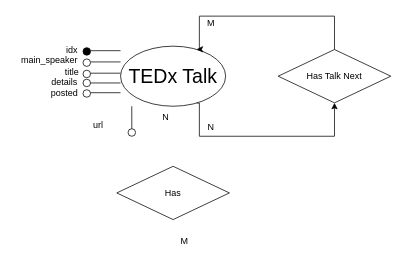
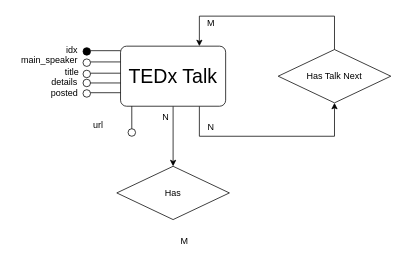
- <mxCell id="4" value="&lt;font style=&quot;font-size: 26px&quot;&gt;TEDx Talk&lt;/font&gt;" style="ellipse;arcSize=10;whiteSpace=wrap;html=1;align=center;" vertex="1" parent="1"><mxGeometry x="160" y="61" width="140" height="80" as="geometry" /></mxCell>
+ <mxCell id="4" value="&lt;font style=&quot;font-size: 26px&quot;&gt;TEDx Talk&lt;/font&gt;" style="rounded=1;arcSize=10;whiteSpace=wrap;html=1;align=center;" vertex="1" parent="1"><mxGeometry x="160" y="61" width="140" height="80" as="geometry" /></mxCell>
+ <mxCell id="3" style="edgeStyle=orthogonalEdgeStyle;rounded=0;orthogonalLoop=1;jettySize=auto;html=1;exitX=0.5;exitY=1;exitDx=0;exitDy=0;entryX=0.5;entryY=0;entryDx=0;entryDy=0;" edge="1" parent="1" source="4" target="27"><mxGeometry relative="1" as="geometry" /></mxCell>
